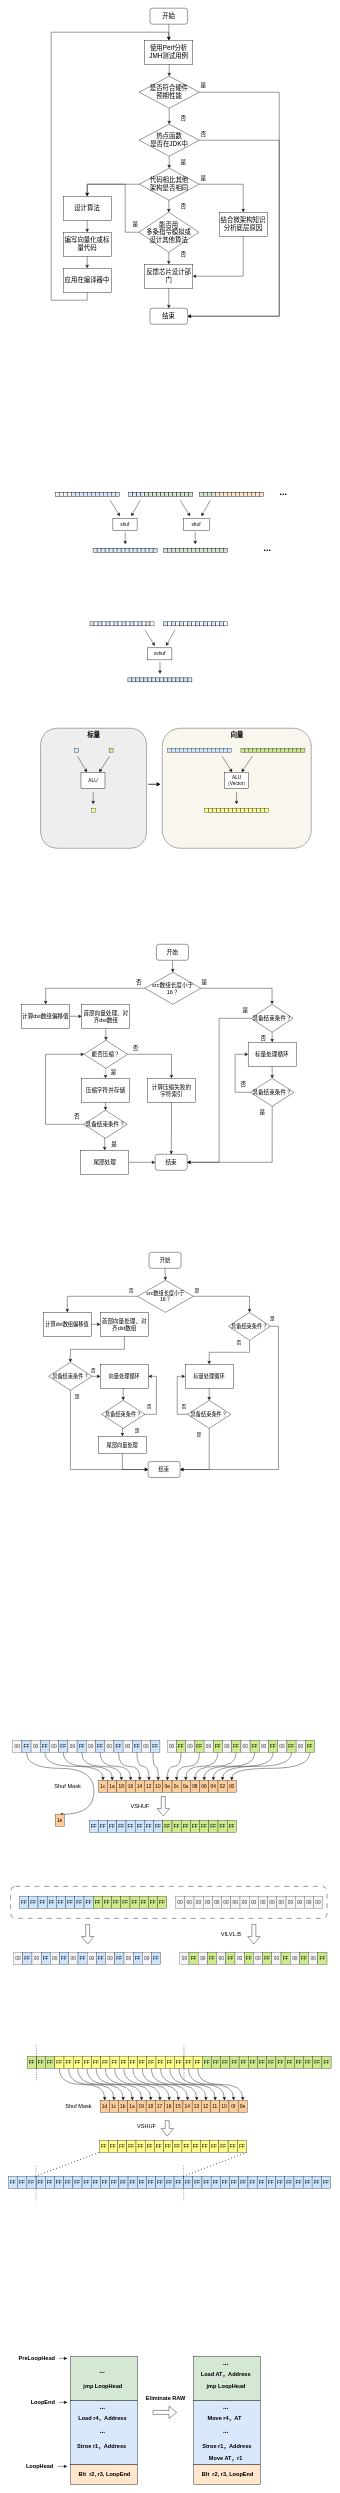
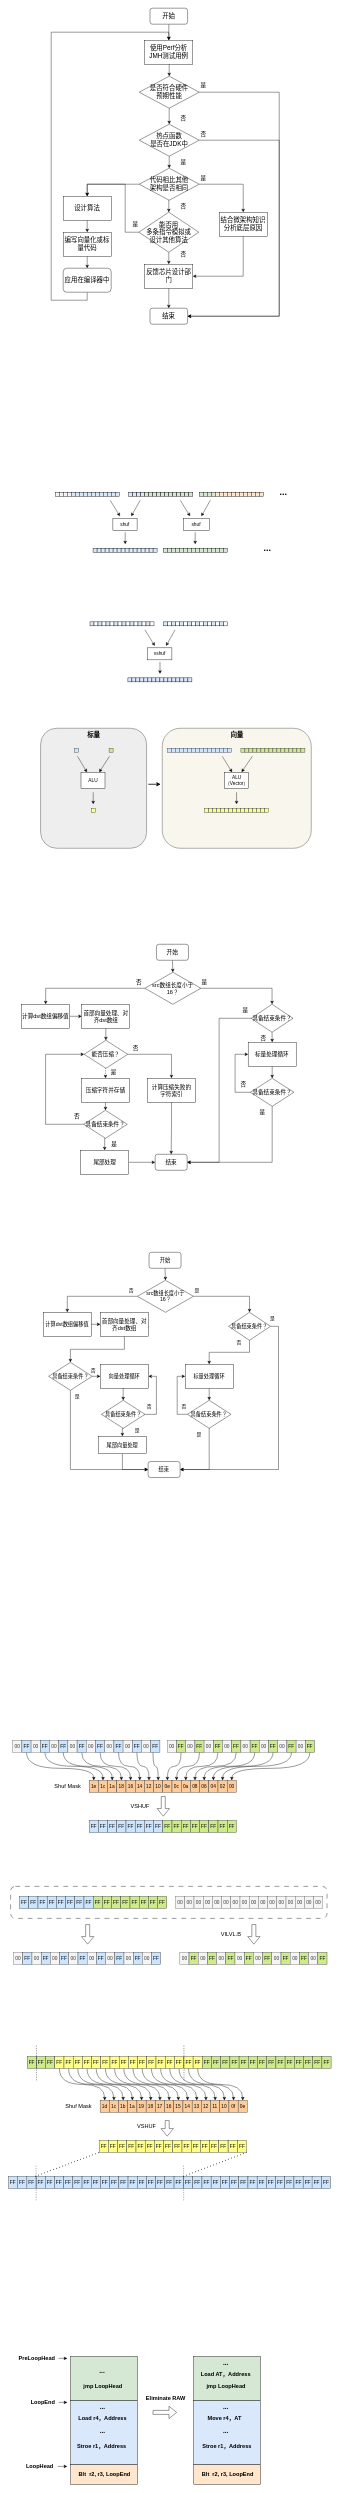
- <mxCell id="31" value="&lt;span style=&quot;font-size: 16px;&quot;&gt;应用在编译器中&lt;/span&gt;" style="rounded=0;whiteSpace=wrap;html=1;" parent="1" vertex="1"><mxGeometry x="157" y="670" width="120" height="60" as="geometry" /></mxCell>
+ <mxCell id="31" value="&lt;span style=&quot;font-size: 16px;&quot;&gt;应用在编译器中&lt;/span&gt;" style="whiteSpace=wrap;html=1;rounded=1;" parent="1" vertex="1"><mxGeometry x="157" y="670" width="120" height="60" as="geometry" /></mxCell>
- <mxCell id="327" value="1e" style="rounded=0;whiteSpace=wrap;html=1;fillColor=#ffcc99;strokeColor=#36393d;" parent="1" vertex="1"><mxGeometry x="137" y="4535" width="23" height="30" as="geometry" /></mxCell>
+ <mxCell id="327" value="1e" style="rounded=0;whiteSpace=wrap;html=1;fillColor=#ffcc99;strokeColor=#36393d;" parent="1" vertex="1"><mxGeometry x="222" y="4450" width="23" height="30" as="geometry" /></mxCell>
- <mxCell id="625" value="&lt;b&gt;&lt;font style=&quot;font-size: 14px;&quot;&gt;Move AT，r1&lt;/font&gt;&lt;/b&gt;" style="text;html=1;align=center;verticalAlign=middle;resizable=0;points=[];autosize=1;strokeColor=none;fillColor=none;" parent="1" vertex="1"><mxGeometry x="507.93" y="6130" width="110" height="30" as="geometry" /></mxCell>
